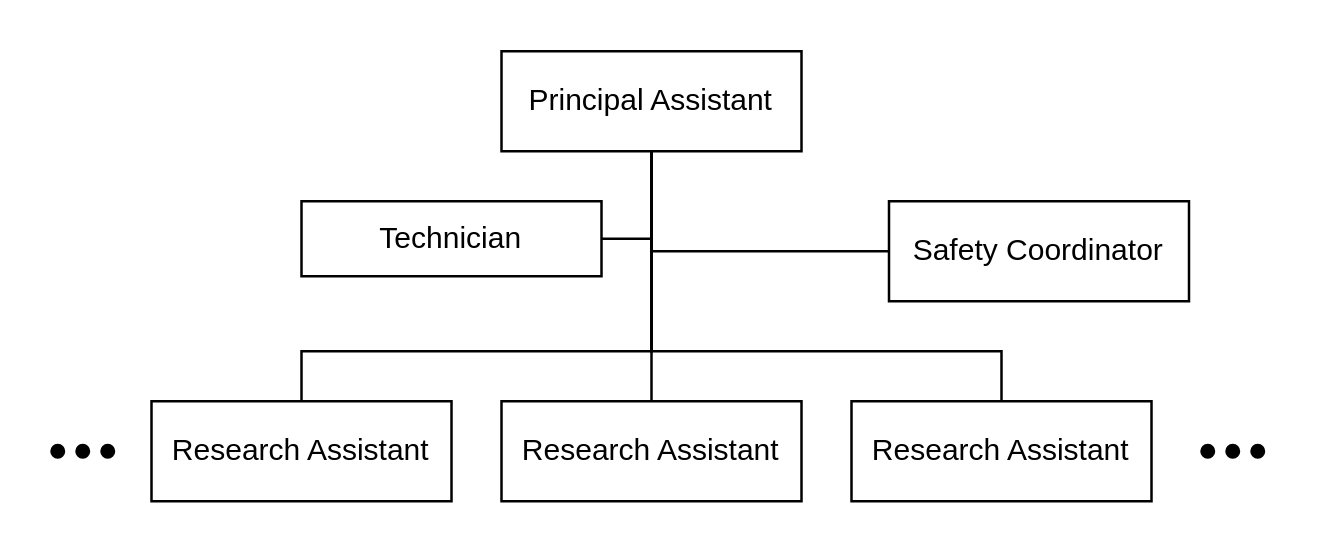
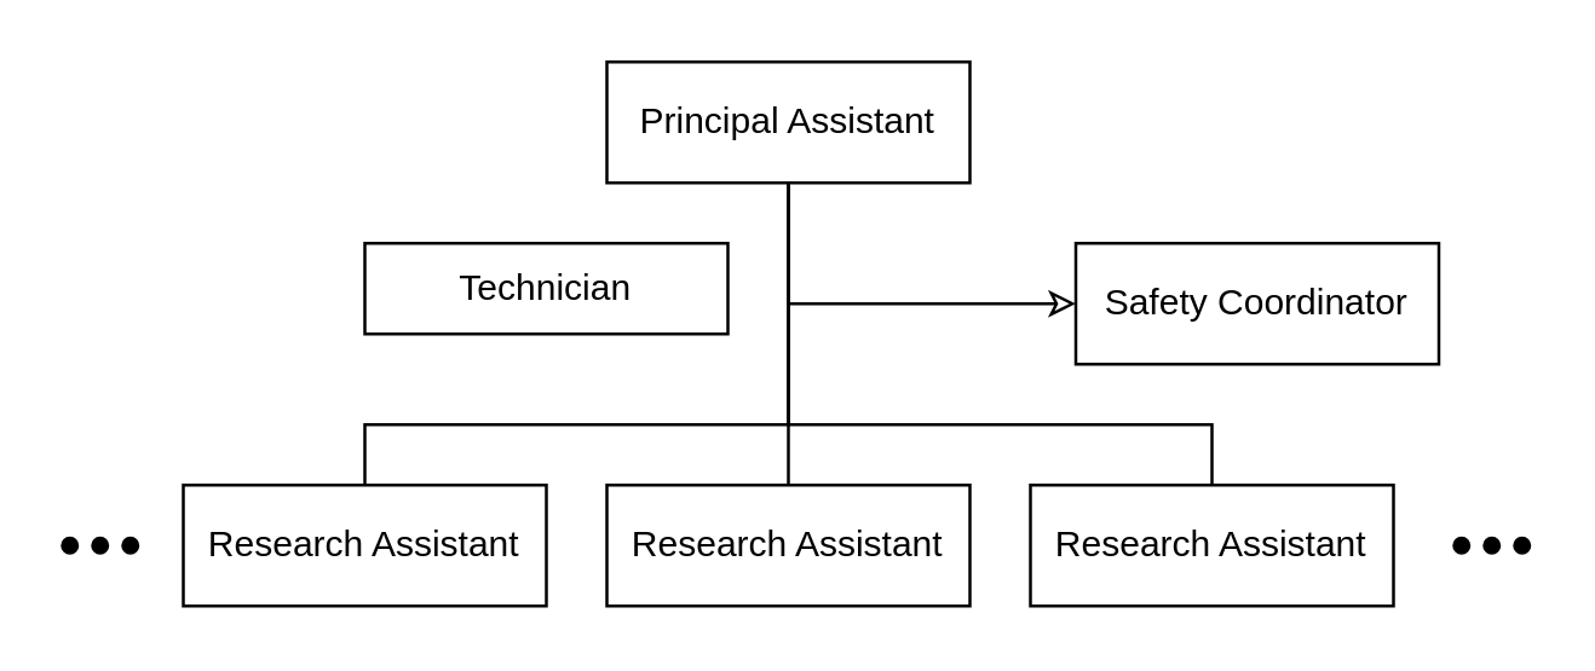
- <mxCell id="5" style="edgeStyle=orthogonalEdgeStyle;rounded=0;orthogonalLoop=1;jettySize=auto;html=1;exitX=0.5;exitY=1;exitDx=0;exitDy=0;entryX=1;entryY=0.5;entryDx=0;entryDy=0;endArrow=none;endFill=0;" edge="1" parent="1" source="7" target="8"><mxGeometry relative="1" as="geometry" /></mxCell>
- <mxCell id="6" style="edgeStyle=orthogonalEdgeStyle;rounded=0;orthogonalLoop=1;jettySize=auto;html=1;exitX=0.5;exitY=1;exitDx=0;exitDy=0;entryX=0;entryY=0.5;entryDx=0;entryDy=0;endArrow=none;endFill=0;" edge="1" parent="1" source="7" target="9"><mxGeometry relative="1" as="geometry" /></mxCell>
+ <mxCell id="6" style="edgeStyle=orthogonalEdgeStyle;rounded=0;orthogonalLoop=1;jettySize=auto;html=1;exitX=0.5;exitY=1;exitDx=0;exitDy=0;entryX=0;entryY=0.5;entryDx=0;entryDy=0;endArrow=classic;endFill=0;" edge="1" parent="1" source="7" target="9"><mxGeometry relative="1" as="geometry" /></mxCell>
